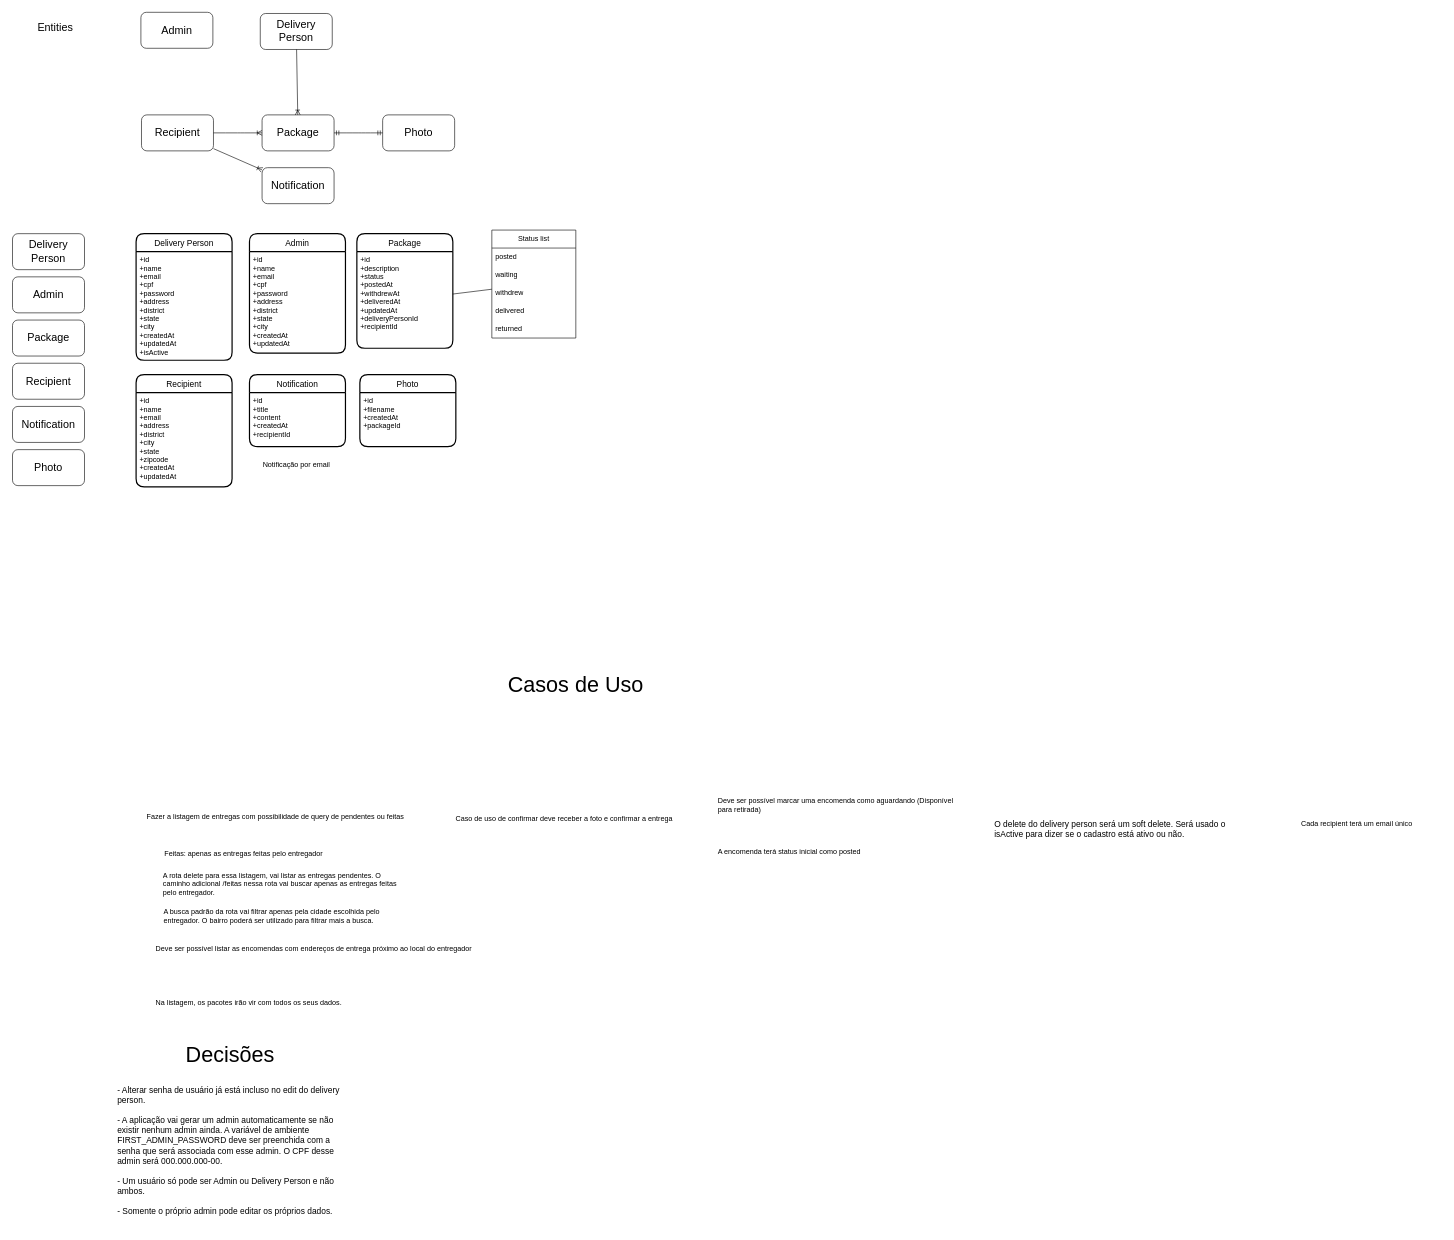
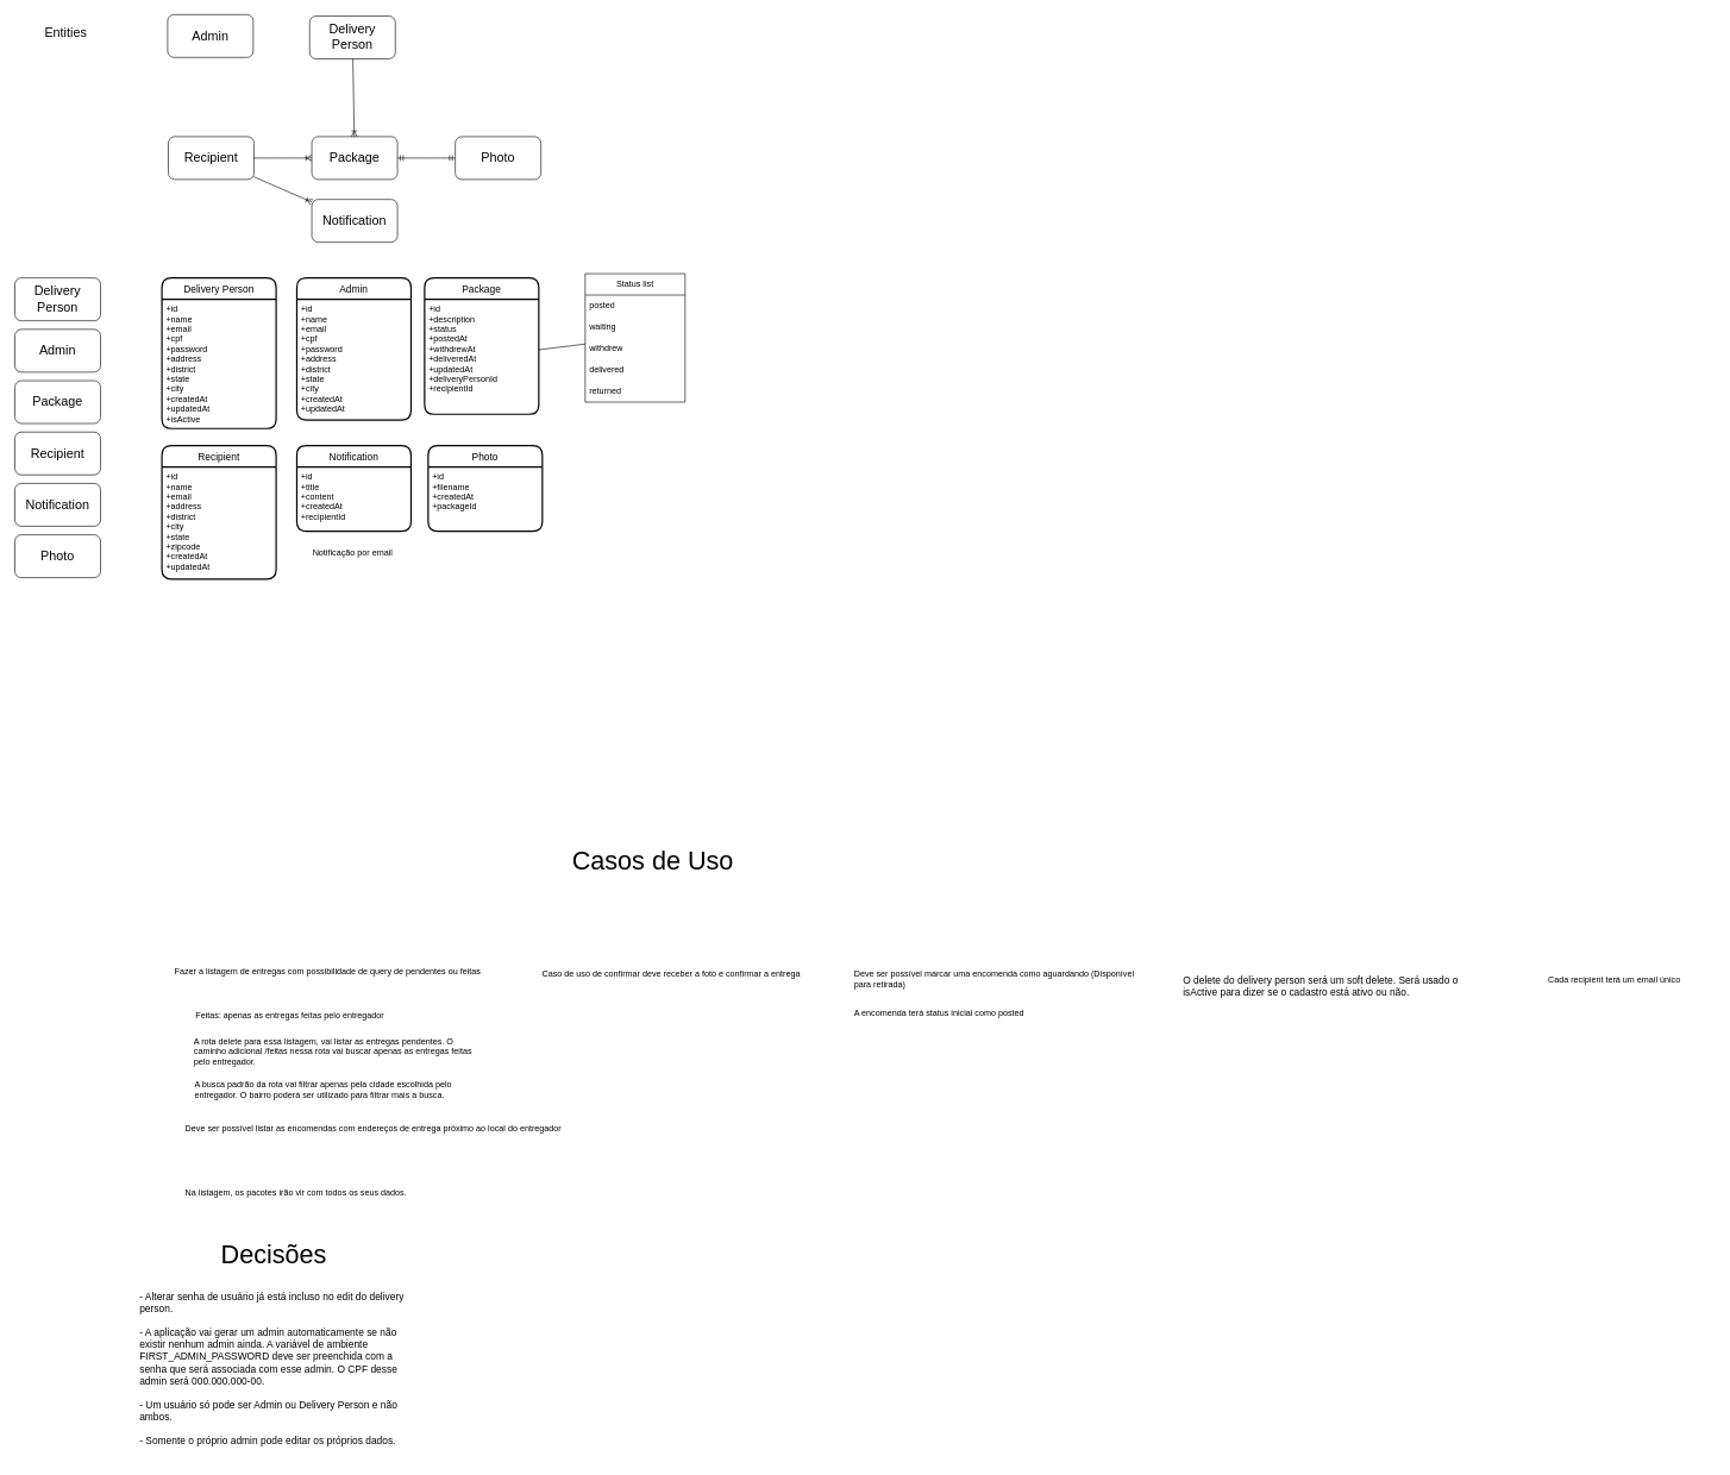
- <mxCell id="48" value="&lt;font style=&quot;font-size: 36px;&quot;&gt;Casos de Uso&lt;/font&gt;" style="text;html=1;strokeColor=none;fillColor=none;align=center;verticalAlign=middle;whiteSpace=wrap;rounded=0;" parent="1" vertex="1"><mxGeometry x="825" y="1125" width="268" height="30" as="geometry" /></mxCell>
+ <mxCell id="48" value="&lt;font style=&quot;font-size: 36px;&quot;&gt;Casos de Uso&lt;/font&gt;" style="text;html=1;strokeColor=none;fillColor=none;align=center;verticalAlign=middle;whiteSpace=wrap;rounded=0;" parent="1" vertex="1"><mxGeometry x="780" y="1190" width="268" height="30" as="geometry" /></mxCell>
- <mxCell id="18" value="&lt;div style=&quot;&quot;&gt;Deve ser possível marcar uma encomenda como aguardando (Disponível para retirada)&lt;br&gt;&lt;/div&gt;" style="text;html=1;strokeColor=none;fillColor=none;align=left;verticalAlign=middle;whiteSpace=wrap;rounded=0;shadow=0;fontFamily=Helvetica;fontSize=12;fontColor=default;" parent="1" vertex="1"><mxGeometry x="1194" y="1326" width="396" height="32" as="geometry" /></mxCell>
+ <mxCell id="18" value="&lt;div style=&quot;&quot;&gt;Deve ser possível marcar uma encomenda como aguardando (Disponível para retirada)&lt;br&gt;&lt;/div&gt;" style="text;html=1;strokeColor=none;fillColor=none;align=left;verticalAlign=middle;whiteSpace=wrap;rounded=0;shadow=0;fontFamily=Helvetica;fontSize=12;fontColor=default;" parent="1" vertex="1"><mxGeometry x="1194" y="1356" width="396" height="32" as="geometry" /></mxCell>
